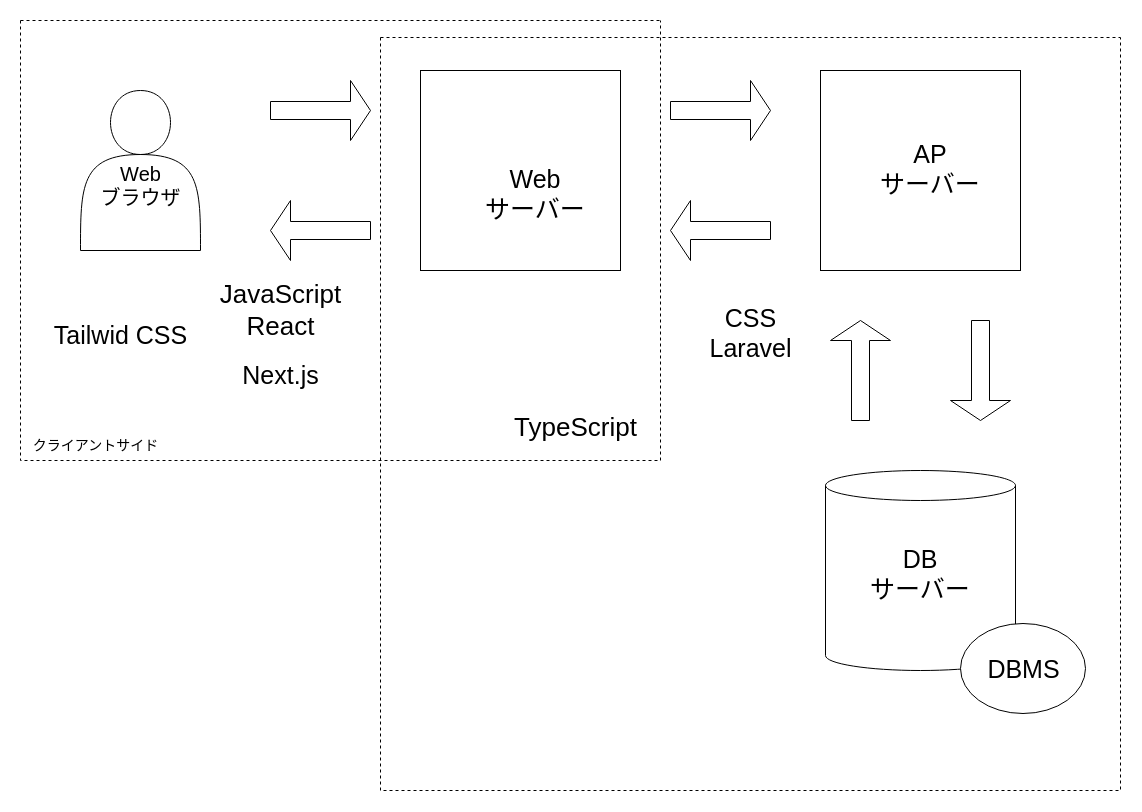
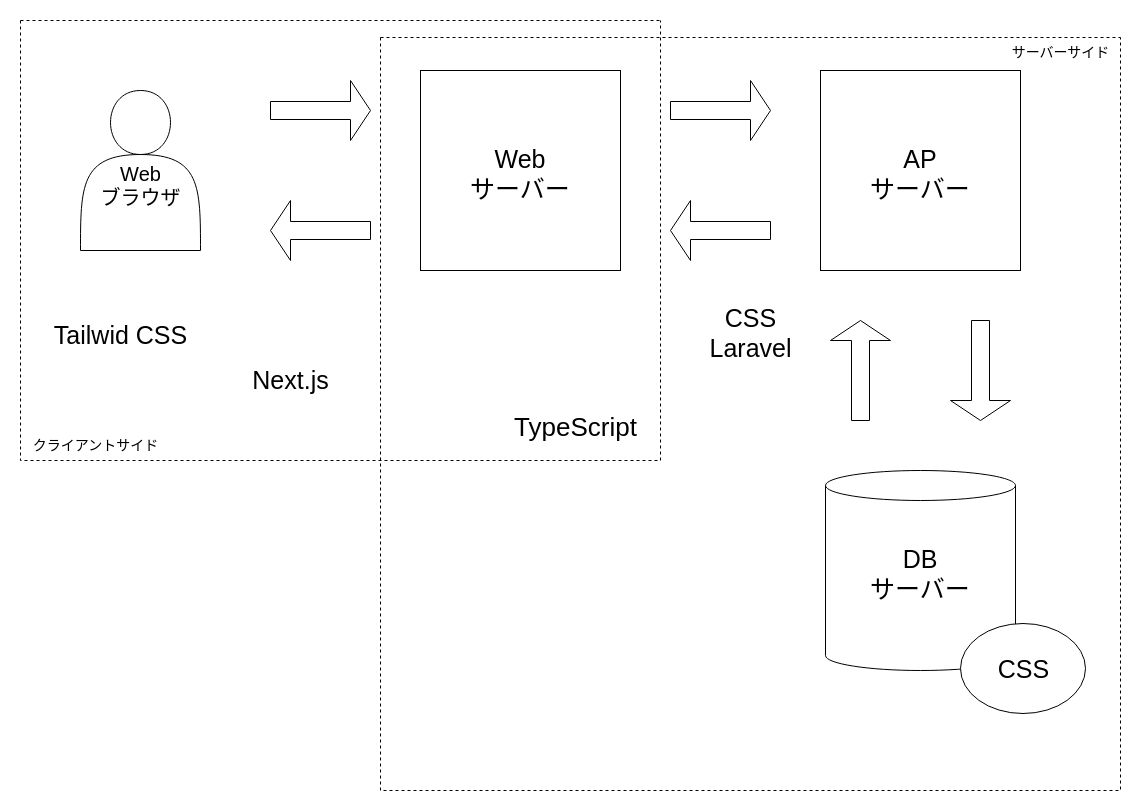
+ <mxCell id="19" value="サーバーサイド" style="text;html=1;align=center;verticalAlign=middle;resizable=0;points=[];autosize=1;strokeColor=none;fillColor=none;fontSize=14;" vertex="1" parent="12"><mxGeometry x="620" width="120" height="30" as="geometry" /></mxCell>
- <mxCell id="14" value="AP&lt;br&gt;サーバー" style="text;html=1;strokeColor=none;fillColor=none;align=center;verticalAlign=middle;whiteSpace=wrap;rounded=0;fontSize=25;" parent="12" vertex="1"><mxGeometry x="495" y="98" width="110" height="65" as="geometry" /></mxCell>
+ <mxCell id="14" value="AP&lt;br&gt;サーバー" style="text;html=1;strokeColor=none;fillColor=none;align=center;verticalAlign=middle;whiteSpace=wrap;rounded=0;fontSize=25;" parent="12" vertex="1"><mxGeometry x="485" y="103" width="110" height="65" as="geometry" /></mxCell>
- <mxCell id="13" value="Web&lt;br style=&quot;font-size: 25px;&quot;&gt;サーバー" style="text;html=1;strokeColor=none;fillColor=none;align=center;verticalAlign=middle;whiteSpace=wrap;rounded=0;fontSize=25;" parent="12" vertex="1"><mxGeometry x="100" y="123" width="110" height="65" as="geometry" /></mxCell>
+ <mxCell id="13" value="Web&lt;br style=&quot;font-size: 25px;&quot;&gt;サーバー" style="text;html=1;strokeColor=none;fillColor=none;align=center;verticalAlign=middle;whiteSpace=wrap;rounded=0;fontSize=25;" parent="12" vertex="1"><mxGeometry x="85" y="103" width="110" height="65" as="geometry" /></mxCell>
- <mxCell id="7" value="&lt;span style=&quot;font-size: 26px;&quot;&gt;JavaScript&lt;/span&gt;&lt;br style=&quot;font-size: 26px;&quot;&gt;&lt;span style=&quot;font-size: 26px;&quot;&gt;React&lt;/span&gt;" style="text;html=1;align=center;verticalAlign=middle;resizable=0;points=[];autosize=1;strokeColor=none;fillColor=none;fontSize=25;" parent="5" vertex="1"><mxGeometry x="190" y="250" width="140" height="80" as="geometry" /></mxCell>
- <mxCell id="8" value="Next.js" style="text;html=1;align=center;verticalAlign=middle;resizable=0;points=[];autosize=1;strokeColor=none;fillColor=none;fontSize=25;" parent="5" vertex="1"><mxGeometry x="210" y="334" width="100" height="40" as="geometry" /></mxCell>
+ <mxCell id="8" value="Next.js" style="text;html=1;align=center;verticalAlign=middle;resizable=0;points=[];autosize=1;strokeColor=none;fillColor=none;fontSize=25;" parent="5" vertex="1"><mxGeometry x="220" y="339" width="100" height="40" as="geometry" /></mxCell>
- <mxCell id="16" value="DBMS" style="text;html=1;align=center;verticalAlign=middle;resizable=0;points=[];autosize=1;strokeColor=none;fillColor=none;fontSize=25;" parent="12" vertex="1"><mxGeometry x="592.5" y="611" width="100" height="40" as="geometry" /></mxCell>
+ <mxCell id="16" value="CSS" style="text;html=1;align=center;verticalAlign=middle;resizable=0;points=[];autosize=1;strokeColor=none;fillColor=none;fontSize=25;" parent="12" vertex="1"><mxGeometry x="592.5" y="611" width="100" height="40" as="geometry" /></mxCell>
